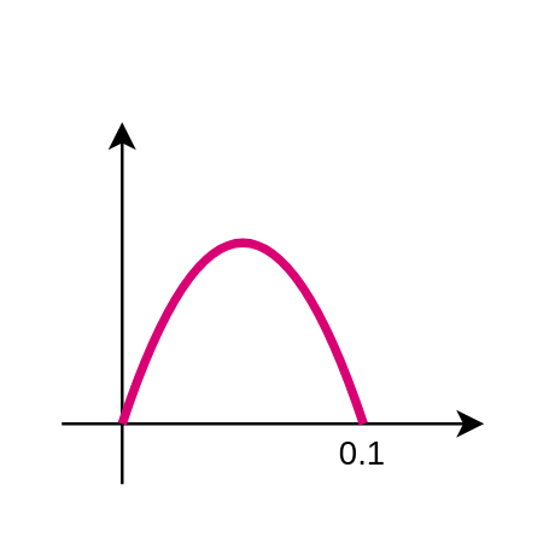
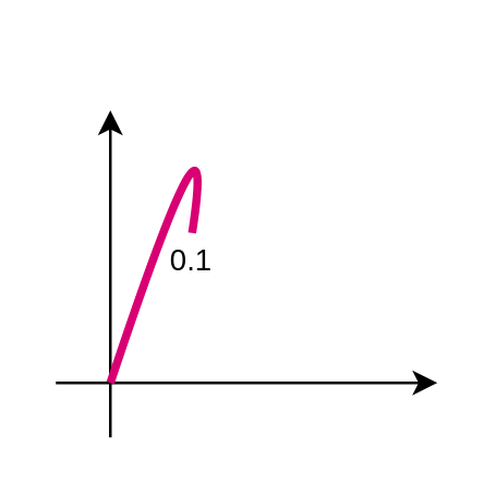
- <mxCell id="4" value="0.1" style="text;html=1;strokeColor=none;fillColor=none;align=center;verticalAlign=middle;whiteSpace=wrap;rounded=0;fontSize=11;" parent="1" vertex="1"><mxGeometry x="100" y="140" width="40" height="20" as="geometry" /></mxCell>
+ <mxCell id="4" value="0.1" style="text;html=1;strokeColor=none;fillColor=none;align=center;verticalAlign=middle;whiteSpace=wrap;rounded=0;fontSize=11;" parent="1" vertex="1"><mxGeometry x="50" y="85" width="40" height="20" as="geometry" /></mxCell>
